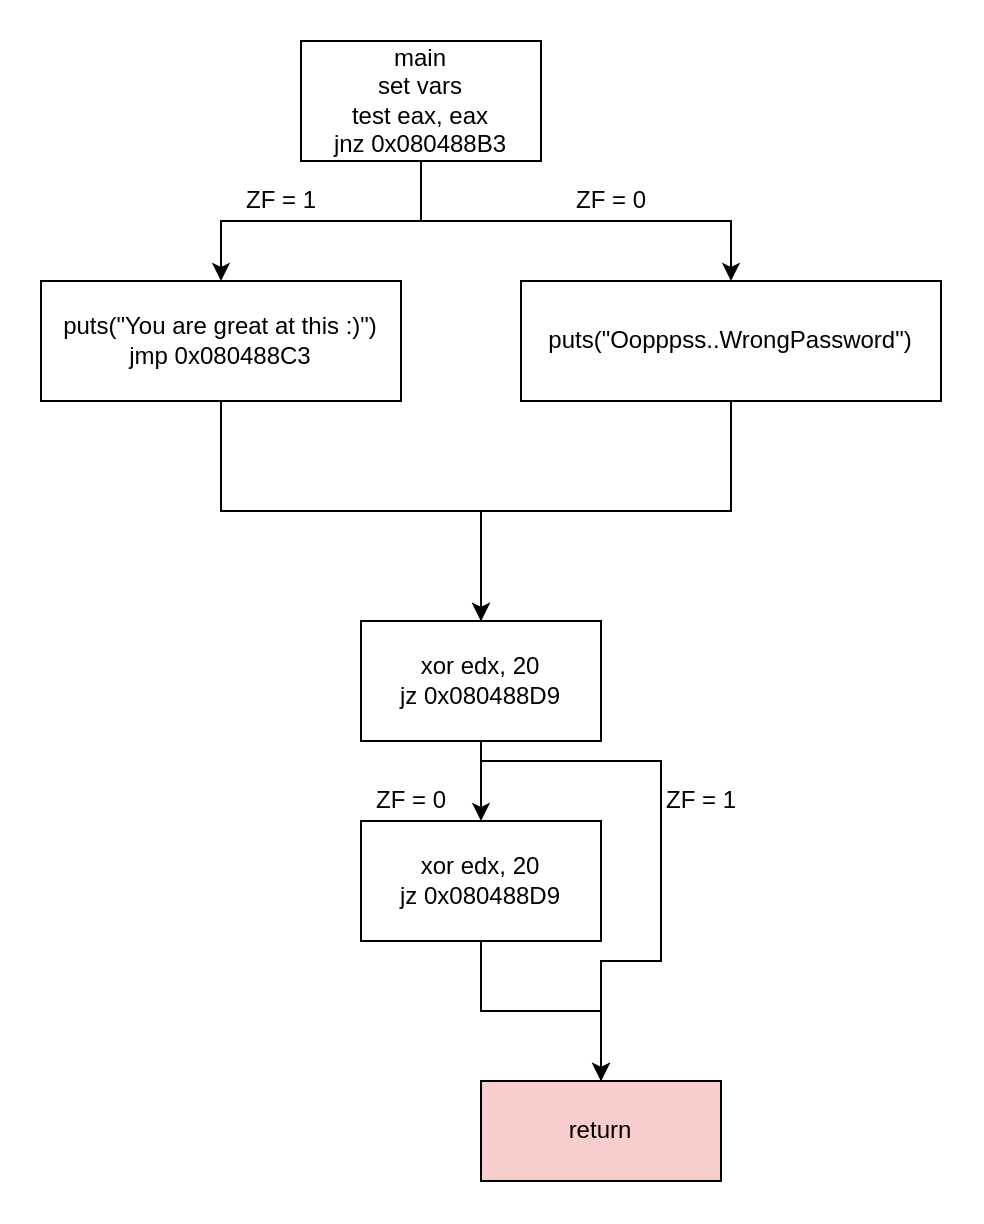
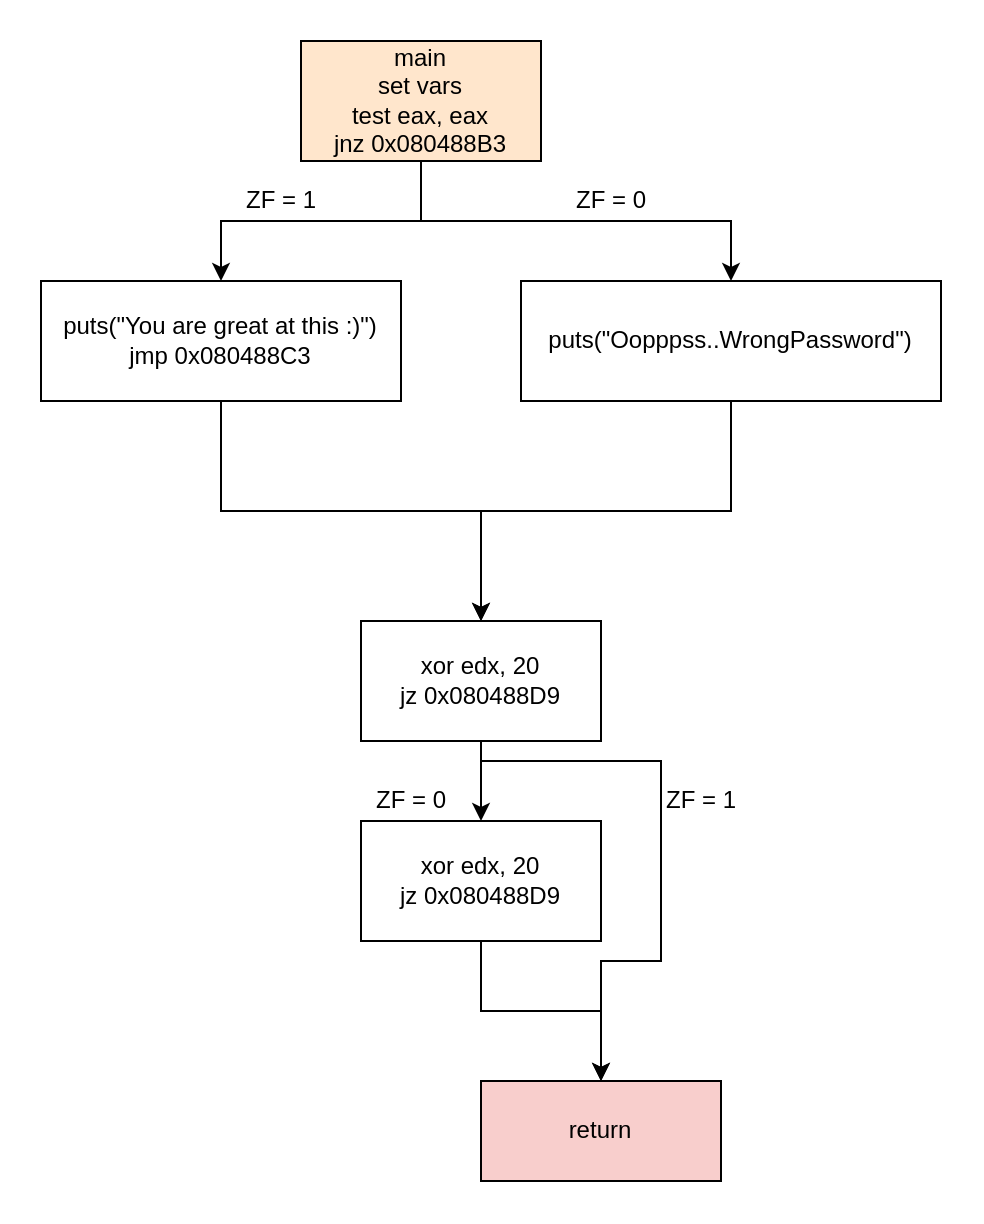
- <mxCell id="4" value="&lt;div&gt;main&lt;/div&gt;&lt;div&gt;set vars&lt;/div&gt;&lt;div&gt;test eax, eax&lt;/div&gt;&lt;div&gt;jnz 0x080488B3&lt;br&gt;&lt;/div&gt;" style="rounded=0;whiteSpace=wrap;html=1;" parent="1" vertex="1"><mxGeometry x="150" y="20" width="120" height="60" as="geometry" /></mxCell>
+ <mxCell id="4" value="&lt;div&gt;main&lt;/div&gt;&lt;div&gt;set vars&lt;/div&gt;&lt;div&gt;test eax, eax&lt;/div&gt;&lt;div&gt;jnz 0x080488B3&lt;br&gt;&lt;/div&gt;" style="rounded=0;whiteSpace=wrap;html=1;fillColor=#ffe6cc;" parent="1" vertex="1"><mxGeometry x="150" y="20" width="120" height="60" as="geometry" /></mxCell>
